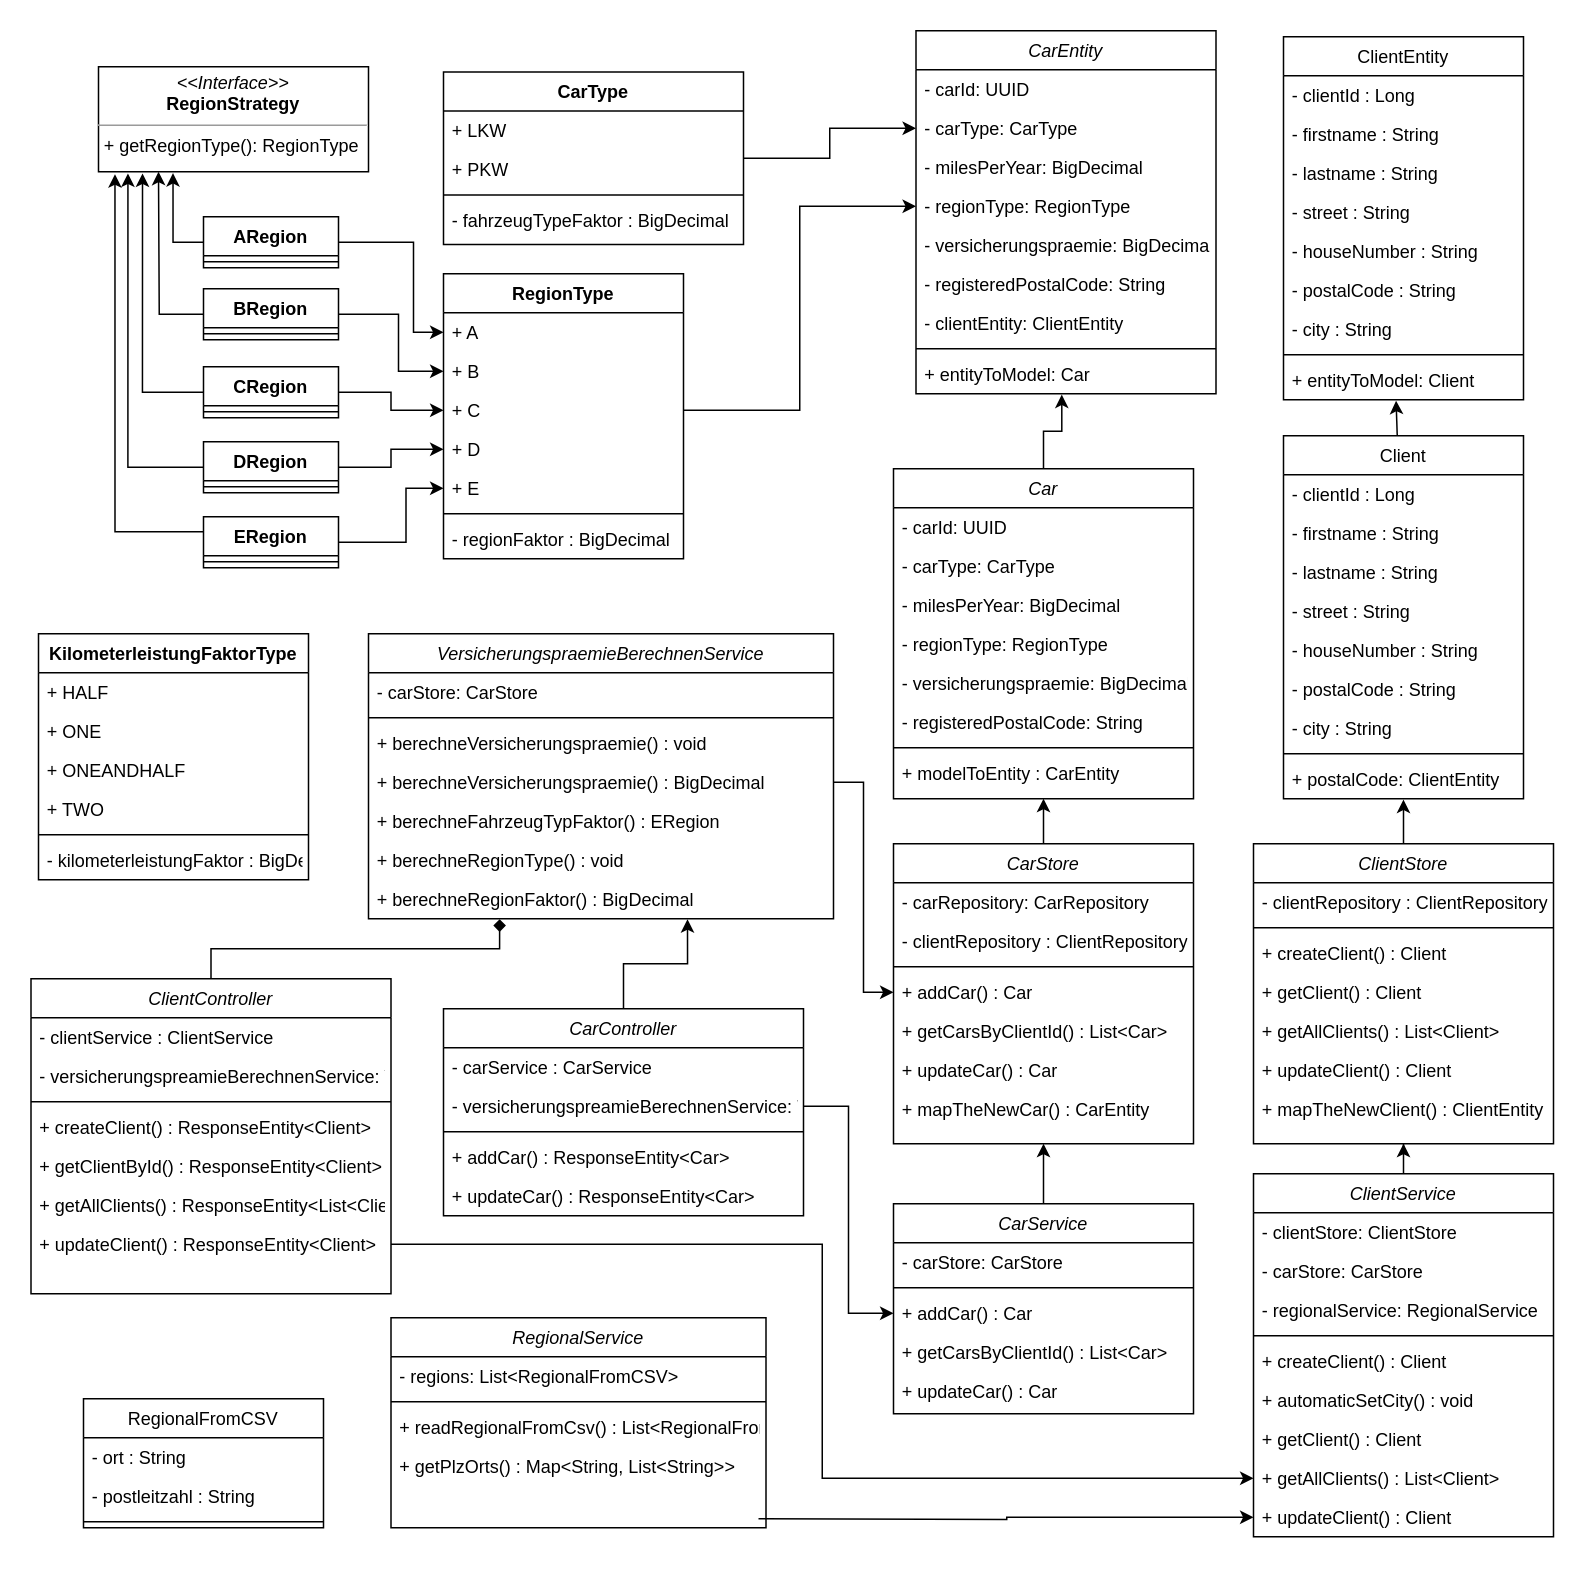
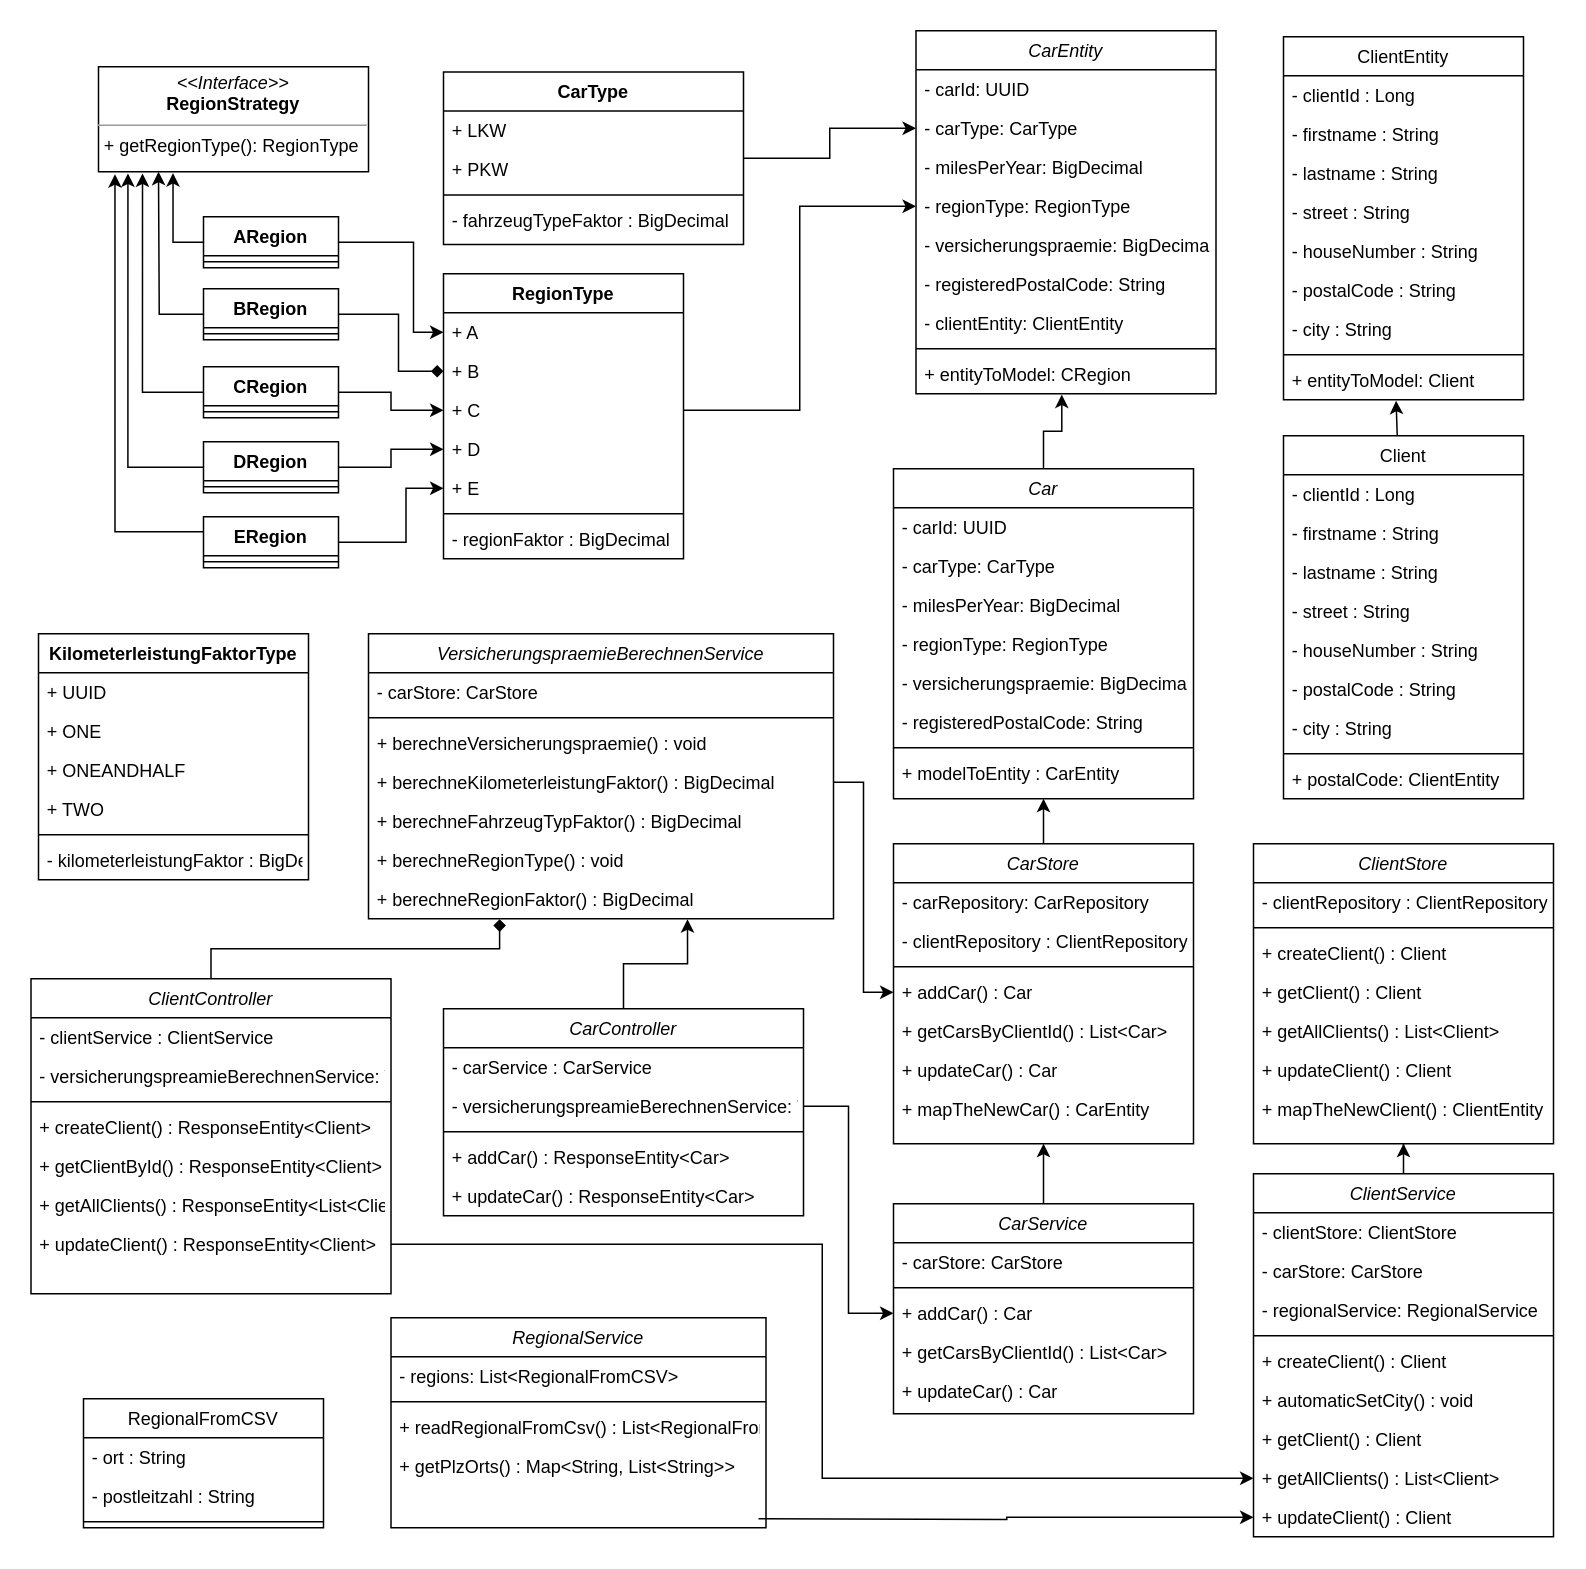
- <mxCell id="48" style="edgeStyle=orthogonalEdgeStyle;rounded=0;orthogonalLoop=1;jettySize=auto;html=1;entryX=0;entryY=0.5;entryDx=0;entryDy=0;" edge="1" parent="1" source="49" target="37"><mxGeometry relative="1" as="geometry"><Array as="points"><mxPoint x="265" y="209" /><mxPoint x="265" y="247" /></Array></mxGeometry></mxCell>
+ <mxCell id="48" style="edgeStyle=orthogonalEdgeStyle;rounded=0;orthogonalLoop=1;jettySize=auto;html=1;entryX=0;entryY=0.5;entryDx=0;entryDy=0;endArrow=diamond;" edge="1" parent="1" source="49" target="37"><mxGeometry relative="1" as="geometry"><Array as="points"><mxPoint x="265" y="209" /><mxPoint x="265" y="247" /></Array></mxGeometry></mxCell>
- <mxCell id="11" value="+ entityToModel: Car" style="text;align=left;verticalAlign=top;spacingLeft=4;spacingRight=4;overflow=hidden;rotatable=0;points=[[0,0.5],[1,0.5]];portConstraint=eastwest;" parent="2" vertex="1"><mxGeometry y="216" width="200" height="26" as="geometry" /></mxCell>
+ <mxCell id="11" value="+ entityToModel: CRegion" style="text;align=left;verticalAlign=top;spacingLeft=4;spacingRight=4;overflow=hidden;rotatable=0;points=[[0,0.5],[1,0.5]];portConstraint=eastwest;" parent="2" vertex="1"><mxGeometry y="216" width="200" height="26" as="geometry" /></mxCell>
- <mxCell id="29" value="+ HALF" style="text;align=left;verticalAlign=top;spacingLeft=4;spacingRight=4;overflow=hidden;rotatable=0;points=[[0,0.5],[1,0.5]];portConstraint=eastwest;rounded=0;shadow=0;html=0;" vertex="1" parent="28"><mxGeometry y="26" width="180" height="26" as="geometry" /></mxCell>
+ <mxCell id="29" value="+ UUID" style="text;align=left;verticalAlign=top;spacingLeft=4;spacingRight=4;overflow=hidden;rotatable=0;points=[[0,0.5],[1,0.5]];portConstraint=eastwest;rounded=0;shadow=0;html=0;" vertex="1" parent="28"><mxGeometry y="26" width="180" height="26" as="geometry" /></mxCell>
- <mxCell id="134" value="+ berechneVersicherungspraemie() : BigDecimal" style="text;align=left;verticalAlign=top;spacingLeft=4;spacingRight=4;overflow=hidden;rotatable=0;points=[[0,0.5],[1,0.5]];portConstraint=eastwest;" vertex="1" parent="130"><mxGeometry y="86" width="310" height="26" as="geometry" /></mxCell>
+ <mxCell id="134" value="+ berechneKilometerleistungFaktor() : BigDecimal" style="text;align=left;verticalAlign=top;spacingLeft=4;spacingRight=4;overflow=hidden;rotatable=0;points=[[0,0.5],[1,0.5]];portConstraint=eastwest;" vertex="1" parent="130"><mxGeometry y="86" width="310" height="26" as="geometry" /></mxCell>
- <mxCell id="106" style="edgeStyle=orthogonalEdgeStyle;rounded=0;orthogonalLoop=1;jettySize=auto;html=1;entryX=0.5;entryY=1.021;entryDx=0;entryDy=0;entryPerimeter=0;" edge="1" parent="1" source="98" target="84"><mxGeometry relative="1" as="geometry" /></mxCell>
- <mxCell id="135" value="+ berechneFahrzeugTypFaktor() : ERegion" style="text;align=left;verticalAlign=top;spacingLeft=4;spacingRight=4;overflow=hidden;rotatable=0;points=[[0,0.5],[1,0.5]];portConstraint=eastwest;" vertex="1" parent="130"><mxGeometry y="112" width="310" height="26" as="geometry" /></mxCell>
+ <mxCell id="135" value="+ berechneFahrzeugTypFaktor() : BigDecimal" style="text;align=left;verticalAlign=top;spacingLeft=4;spacingRight=4;overflow=hidden;rotatable=0;points=[[0,0.5],[1,0.5]];portConstraint=eastwest;" vertex="1" parent="130"><mxGeometry y="112" width="310" height="26" as="geometry" /></mxCell>
